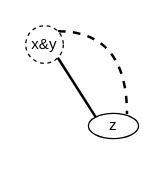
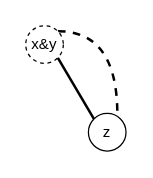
- <mxCell id="5" value="z" style="ellipse;whiteSpace=wrap;html=1;aspect=fixed;" vertex="1" parent="1"><mxGeometry x="70" y="90" width="40" height="20" as="geometry" /></mxCell>
+ <mxCell id="5" value="z" style="ellipse;whiteSpace=wrap;html=1;aspect=fixed;" vertex="1" parent="1"><mxGeometry x="70" y="90" width="30" height="30" as="geometry" /></mxCell>
